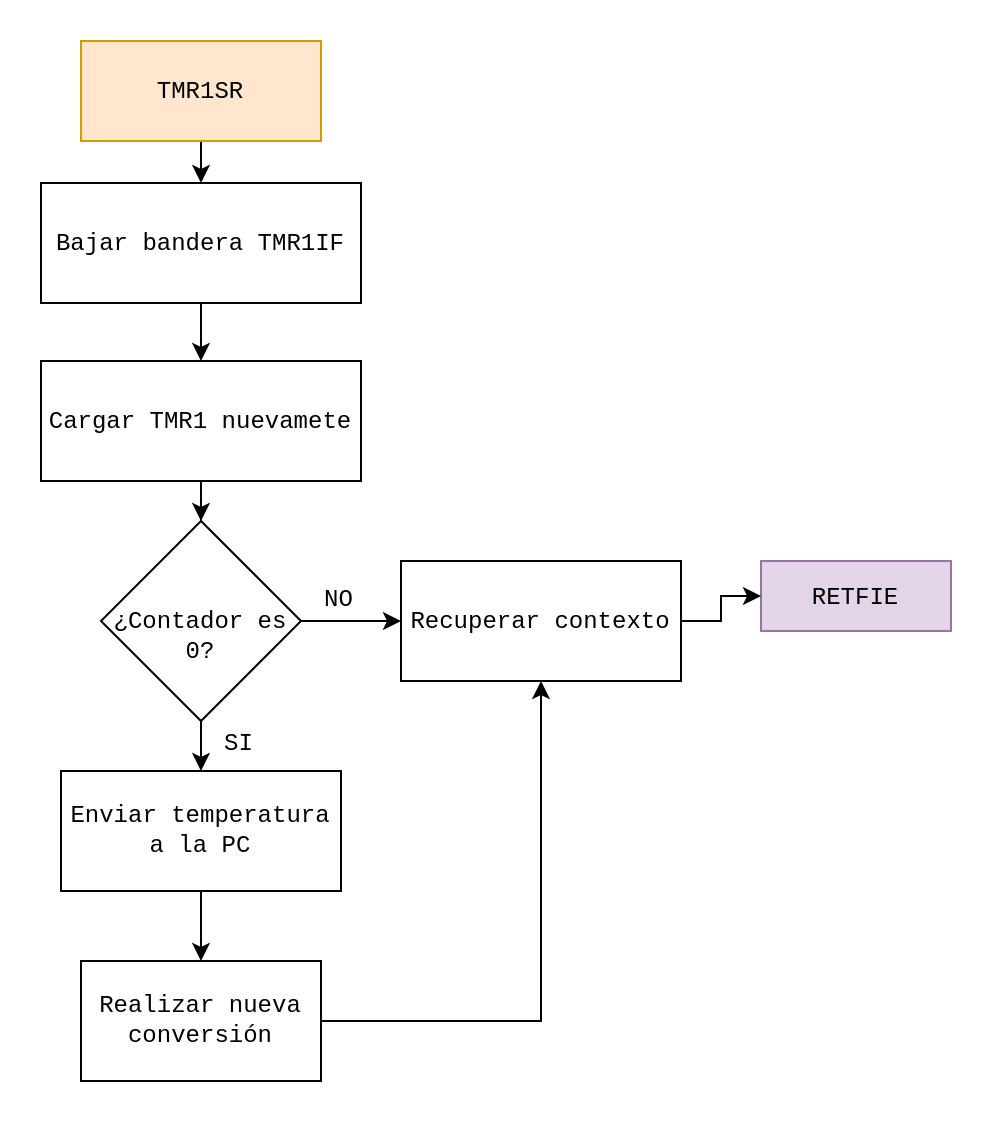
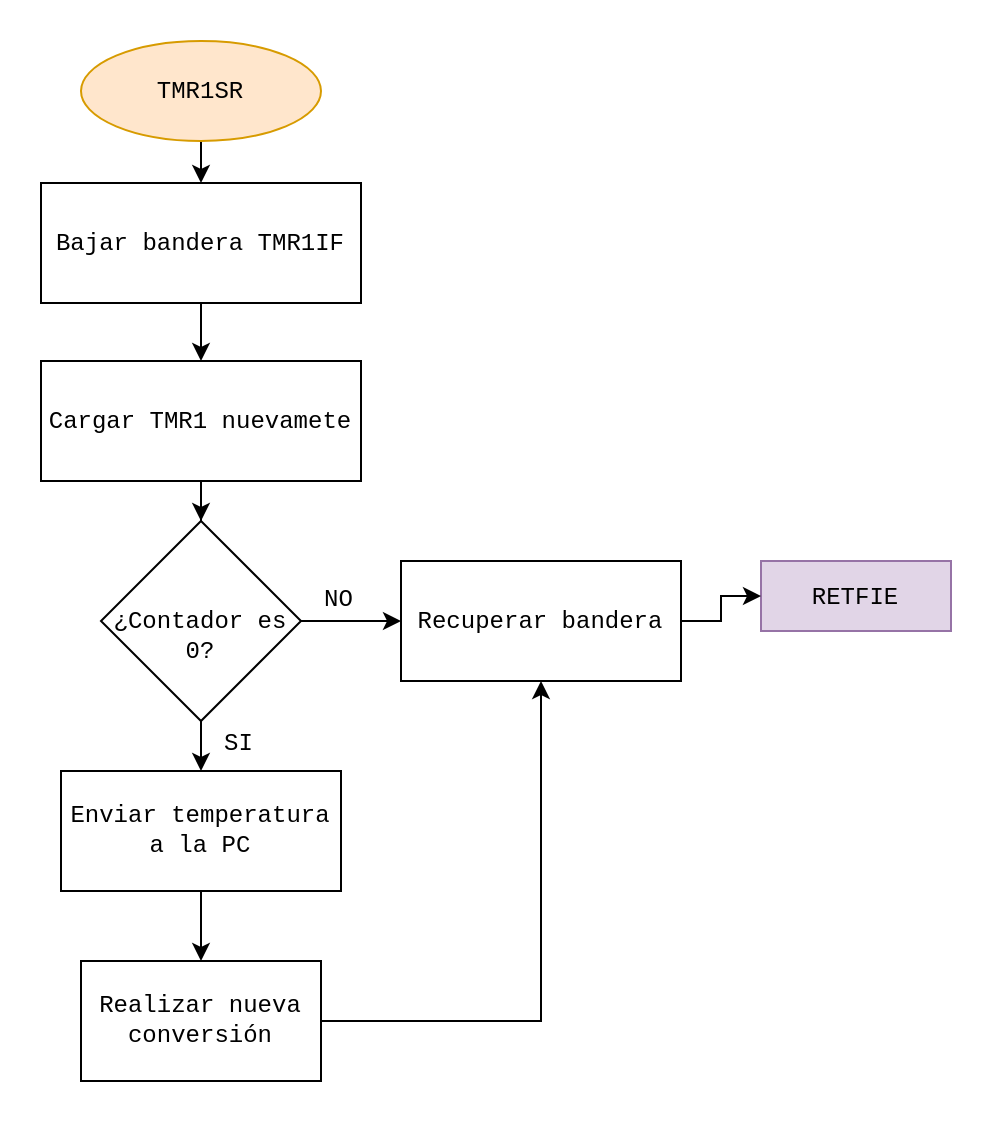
- <mxCell id="3" value="&lt;font face=&quot;Courier New&quot;&gt;TMR1SR&lt;/font&gt;" style="whiteSpace=wrap;html=1;fillColor=#ffe6cc;strokeColor=#d79b00;rounded=0;" parent="1" vertex="1"><mxGeometry x="40" y="20" width="120" height="50" as="geometry" /></mxCell>
+ <mxCell id="3" value="&lt;font face=&quot;Courier New&quot;&gt;TMR1SR&lt;/font&gt;" style="ellipse;whiteSpace=wrap;html=1;fillColor=#ffe6cc;strokeColor=#d79b00;" parent="1" vertex="1"><mxGeometry x="40" y="20" width="120" height="50" as="geometry" /></mxCell>
- <mxCell id="15" value="&lt;font face=&quot;Courier New&quot;&gt;Recuperar contexto&lt;/font&gt;" style="rounded=0;whiteSpace=wrap;html=1;" parent="1" vertex="1"><mxGeometry x="200" y="280" width="140" height="60" as="geometry" /></mxCell>
+ <mxCell id="15" value="&lt;font face=&quot;Courier New&quot;&gt;Recuperar bandera&lt;/font&gt;" style="rounded=0;whiteSpace=wrap;html=1;" parent="1" vertex="1"><mxGeometry x="200" y="280" width="140" height="60" as="geometry" /></mxCell>
